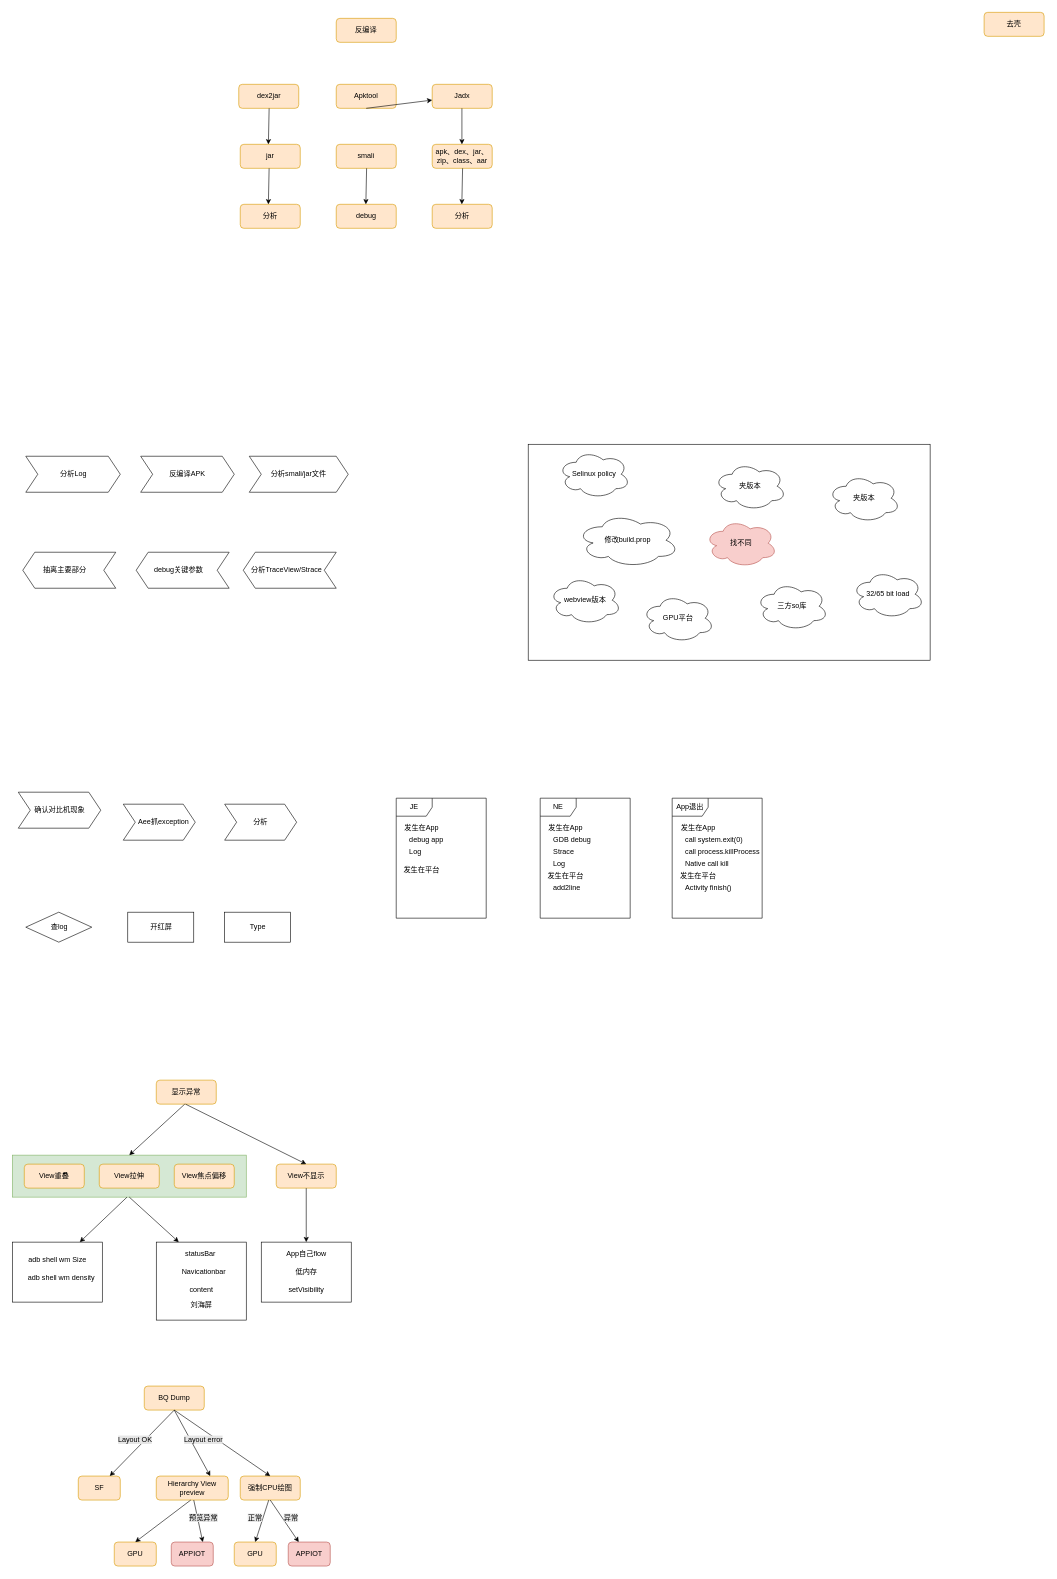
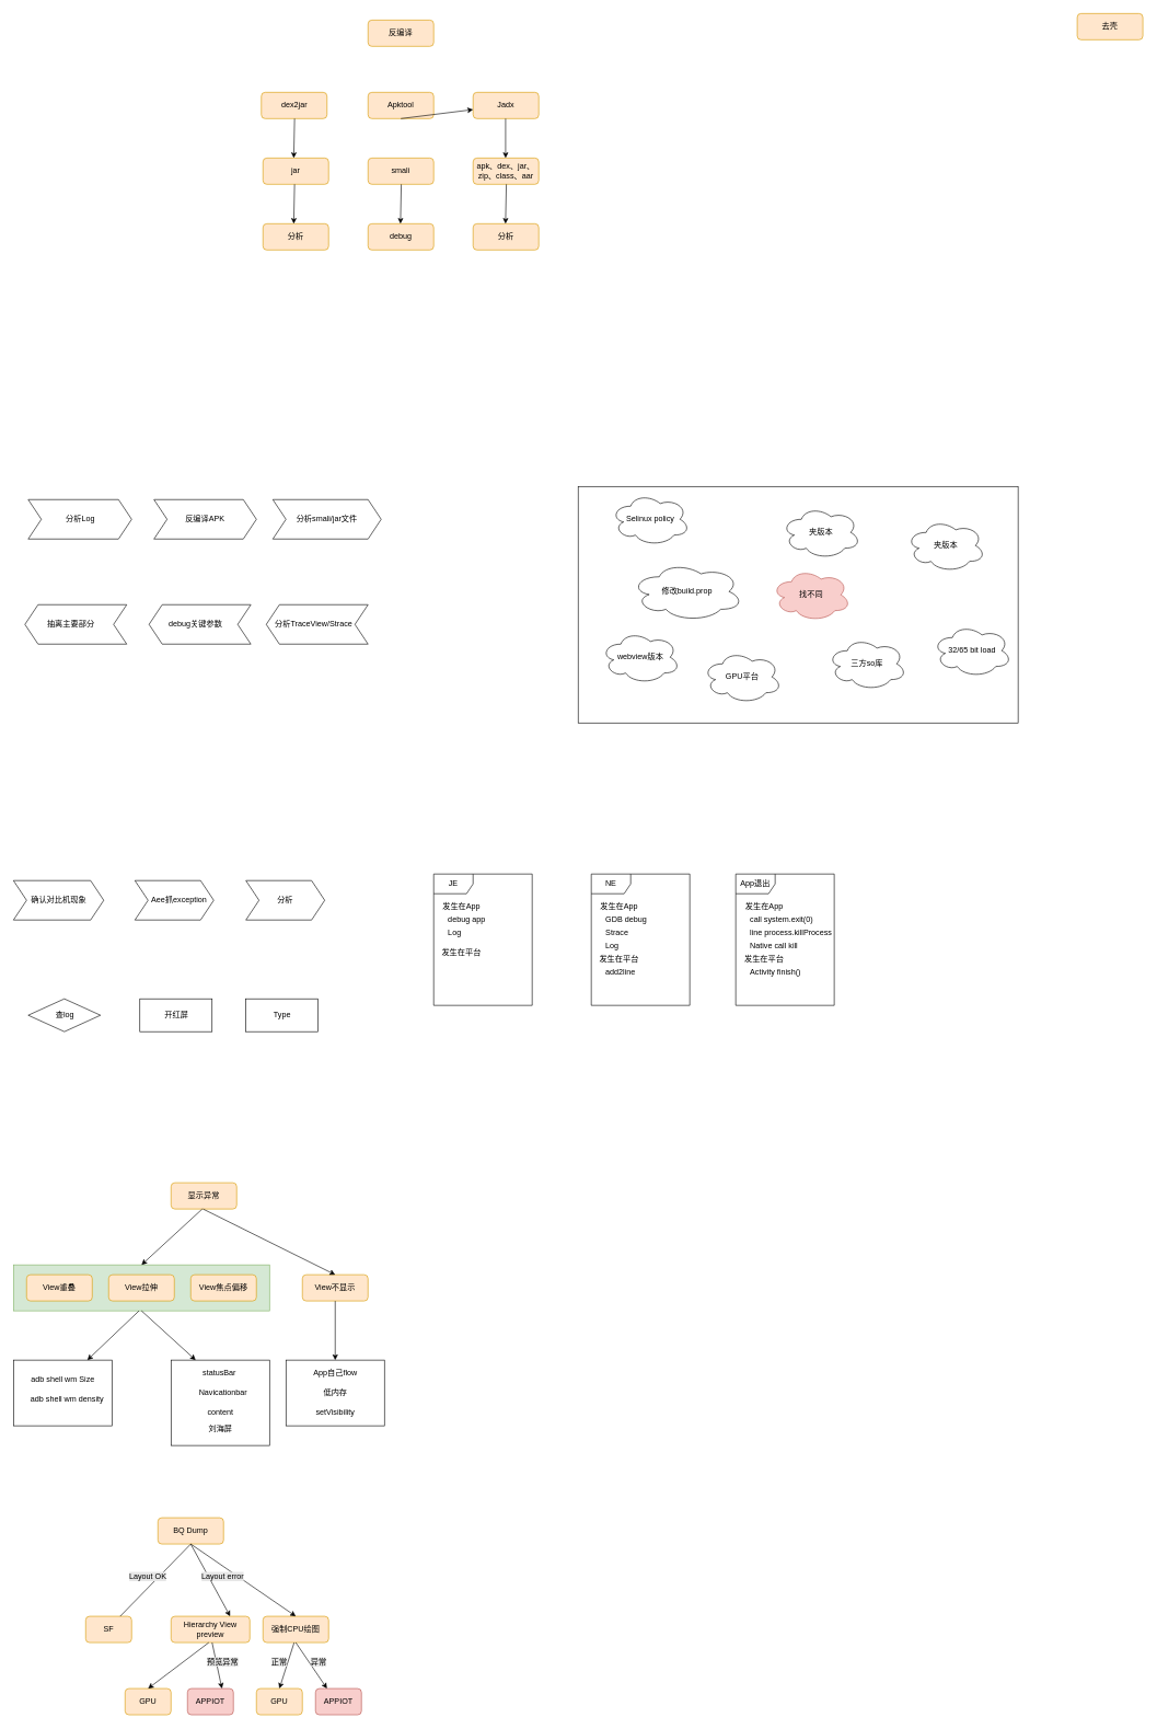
- <mxCell id="44" value="确认对比机现象" style="shape=step;perimeter=stepPerimeter;whiteSpace=wrap;html=1;fixedSize=1;" parent="1" vertex="1"><mxGeometry x="30" y="1320" width="137.5" height="60" as="geometry" /></mxCell>
+ <mxCell id="44" value="确认对比机现象" style="shape=step;perimeter=stepPerimeter;whiteSpace=wrap;html=1;fixedSize=1;" parent="1" vertex="1"><mxGeometry x="20" y="1340" width="137.5" height="60" as="geometry" /></mxCell>
- <mxCell id="65" value="call process.killProcess" style="text;html=1;strokeColor=none;fillColor=none;align=left;verticalAlign=middle;whiteSpace=wrap;rounded=0;" parent="1" vertex="1"><mxGeometry x="1140" y="1410" width="140" height="20" as="geometry" /></mxCell>
+ <mxCell id="65" value="line process.killProcess" style="text;html=1;strokeColor=none;fillColor=none;align=left;verticalAlign=middle;whiteSpace=wrap;rounded=0;" parent="1" vertex="1"><mxGeometry x="1140" y="1410" width="140" height="20" as="geometry" /></mxCell>
- <mxCell id="7" value="" style="endArrow=classic;html=1;exitX=0.5;exitY=1;exitDx=0;exitDy=0;entryX=0.75;entryY=0;entryDx=0;entryDy=0;" parent="1" source="2" target="3" edge="1"><mxGeometry width="50" height="50" relative="1" as="geometry"><mxPoint x="40" y="2450" as="sourcePoint" /><mxPoint x="30" y="2570" as="targetPoint" /></mxGeometry></mxCell>
+ <mxCell id="7" value="" style="endArrow=none;html=1;exitX=0.5;exitY=1;exitDx=0;exitDy=0;entryX=0.75;entryY=0;entryDx=0;entryDy=0;" parent="1" source="2" target="3" edge="1"><mxGeometry width="50" height="50" relative="1" as="geometry"><mxPoint x="40" y="2450" as="sourcePoint" /><mxPoint x="30" y="2570" as="targetPoint" /></mxGeometry></mxCell>
